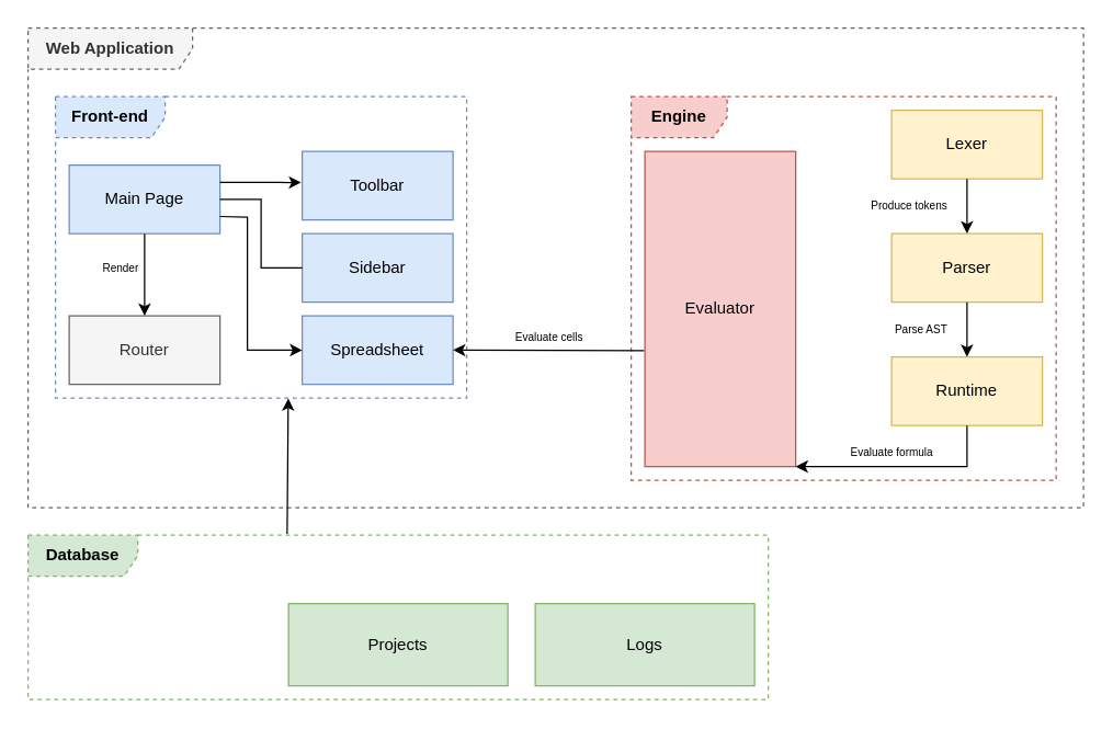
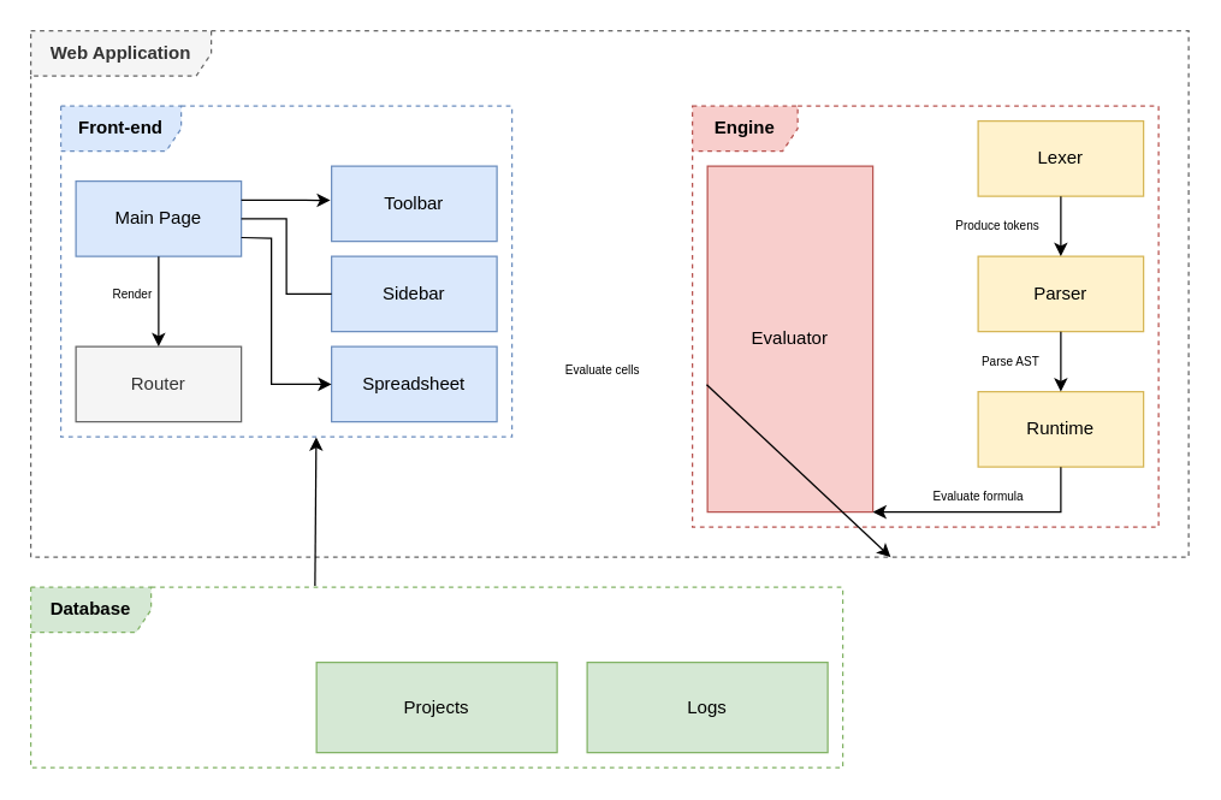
- <mxCell id="21" value="" style="endArrow=classic;html=1;rounded=0;entryX=1;entryY=0.5;entryDx=0;entryDy=0;exitX=-0.005;exitY=0.632;exitDx=0;exitDy=0;exitPerimeter=0;" edge="1" parent="1" source="10" target="11"><mxGeometry width="50" height="50" relative="1" as="geometry"><mxPoint x="360" y="290" as="sourcePoint" /><mxPoint x="410" y="240" as="targetPoint" /></mxGeometry></mxCell>
+ <mxCell id="21" value="" style="endArrow=classic;html=1;rounded=0;exitX=-0.005;exitY=0.632;exitDx=0;exitDy=0;exitPerimeter=0;" edge="1" parent="1" source="10" target="2"><mxGeometry width="50" height="50" relative="1" as="geometry"><mxPoint x="360" y="290" as="sourcePoint" /><mxPoint x="410" y="240" as="targetPoint" /></mxGeometry></mxCell>
